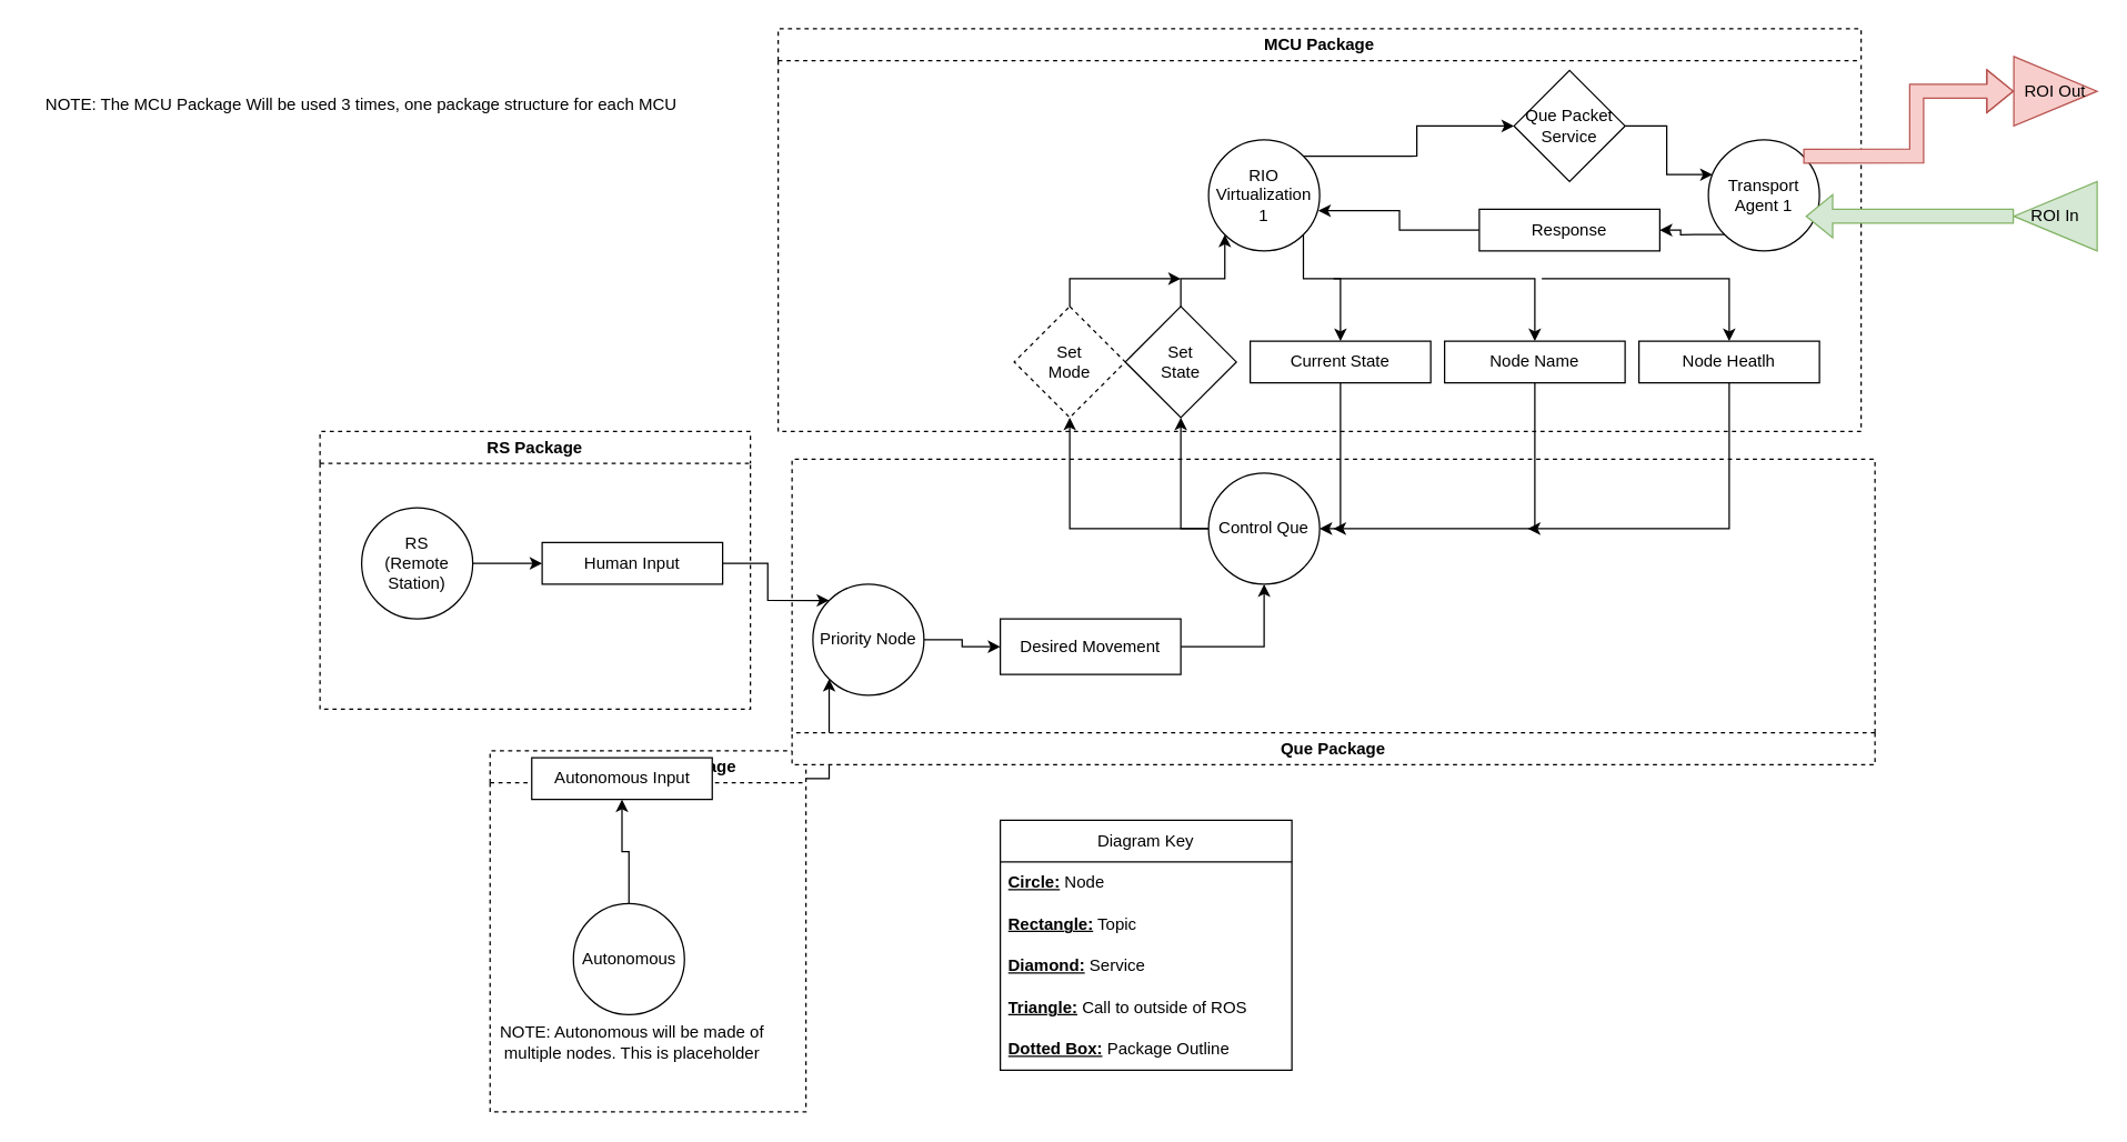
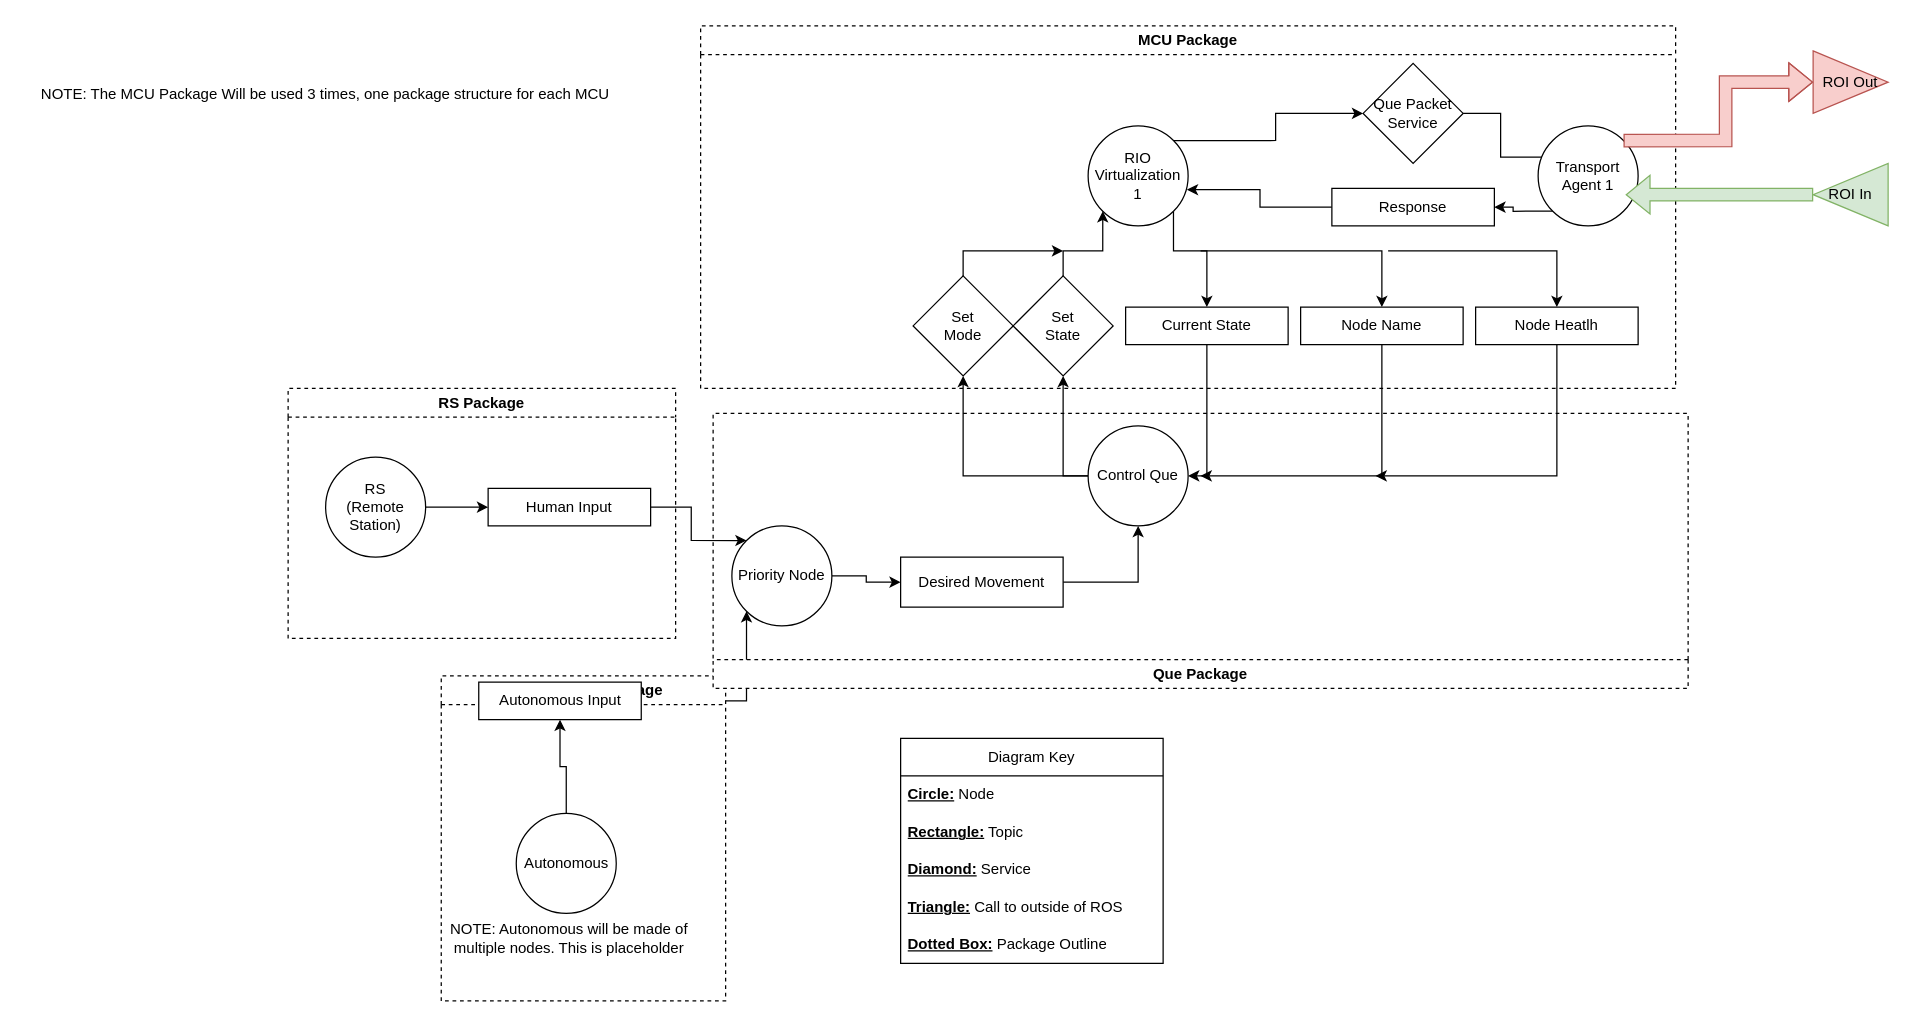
- <mxCell id="51" style="edgeStyle=orthogonalEdgeStyle;rounded=0;orthogonalLoop=1;jettySize=auto;html=1;exitX=1;exitY=0.5;exitDx=0;exitDy=0;entryX=0.038;entryY=0.313;entryDx=0;entryDy=0;entryPerimeter=0;" edge="1" parent="46" source="50" target="48"><mxGeometry relative="1" as="geometry" /></mxCell>
+ <mxCell id="51" style="edgeStyle=orthogonalEdgeStyle;rounded=0;orthogonalLoop=1;jettySize=auto;html=1;exitX=1;exitY=0.5;exitDx=0;exitDy=0;entryX=0.038;entryY=0.313;entryDx=0;entryDy=0;entryPerimeter=0;endArrow=none;" edge="1" parent="46" source="50" target="48"><mxGeometry relative="1" as="geometry" /></mxCell>
- <mxCell id="35" value="&lt;div&gt;Set&lt;/div&gt;&lt;div&gt;Mode&lt;/div&gt;" style="rhombus;whiteSpace=wrap;html=1;dashed=1;" vertex="1" parent="1"><mxGeometry x="730" y="220" width="80" height="80" as="geometry" /></mxCell>
+ <mxCell id="35" value="&lt;div&gt;Set&lt;/div&gt;&lt;div&gt;Mode&lt;/div&gt;" style="rhombus;whiteSpace=wrap;html=1;" vertex="1" parent="1"><mxGeometry x="730" y="220" width="80" height="80" as="geometry" /></mxCell>
